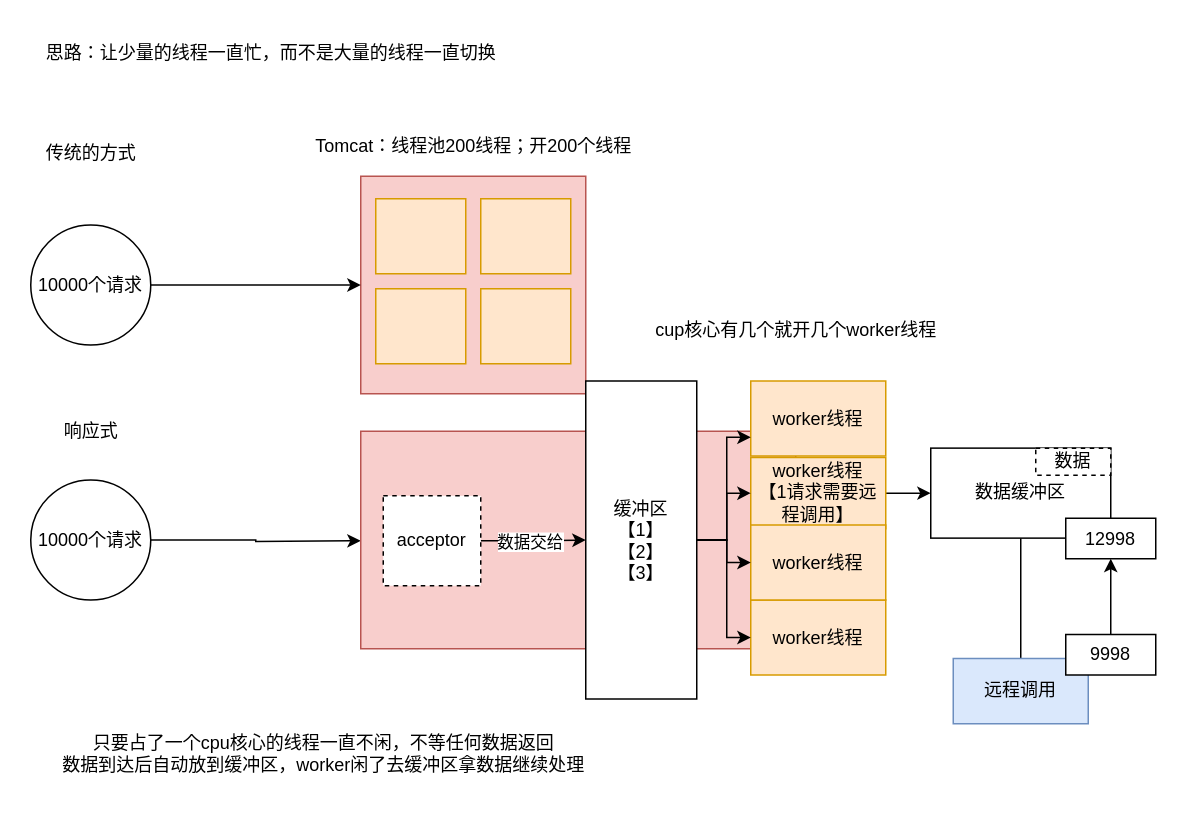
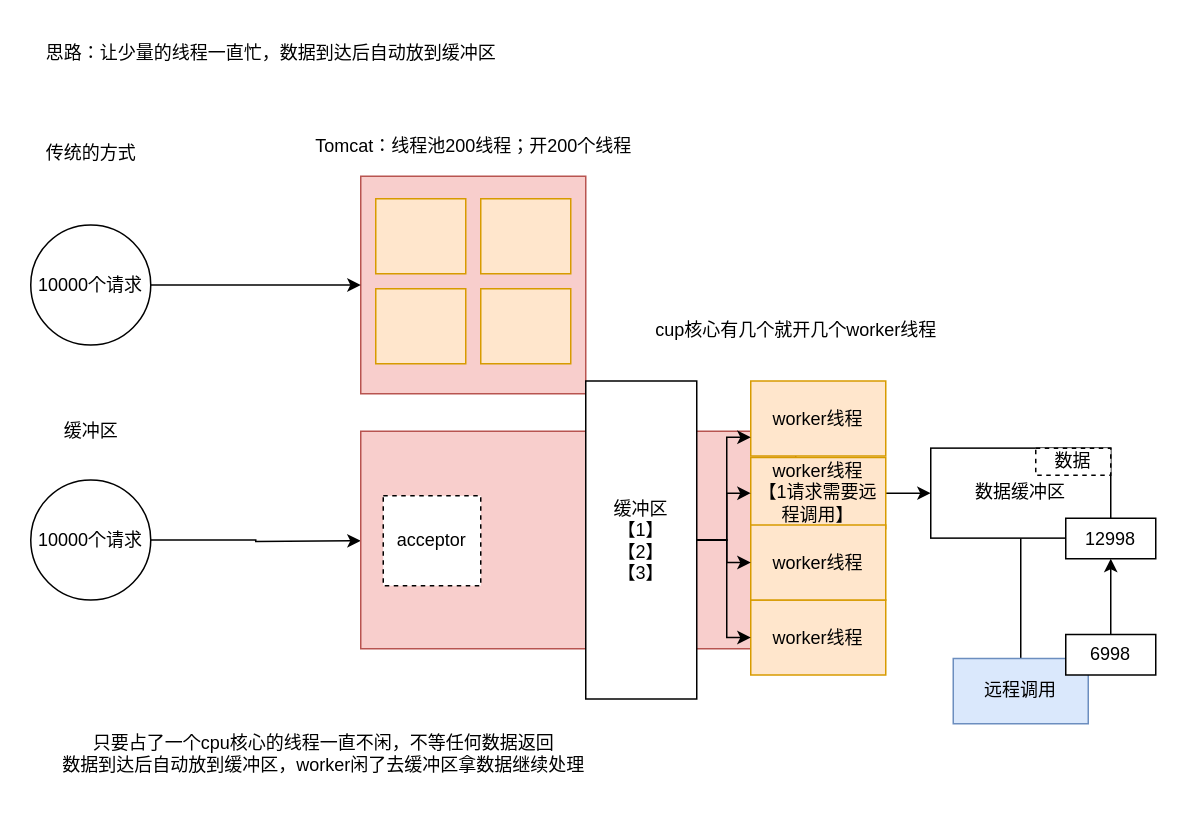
- <mxCell id="7" value="思路：让少量的线程一直忙，而不是大量的线程一直切换" style="text;html=1;align=center;verticalAlign=middle;resizable=0;points=[];autosize=1;strokeColor=none;fillColor=none;" vertex="1" parent="1"><mxGeometry x="20" y="20" width="320" height="30" as="geometry" /></mxCell>
+ <mxCell id="7" value="思路：让少量的线程一直忙，数据到达后自动放到缓冲区" style="text;html=1;align=center;verticalAlign=middle;resizable=0;points=[];autosize=1;strokeColor=none;fillColor=none;" vertex="1" parent="1"><mxGeometry x="20" y="20" width="320" height="30" as="geometry" /></mxCell>
- <mxCell id="20" value="响应式" style="text;html=1;align=center;verticalAlign=middle;resizable=0;points=[];autosize=1;strokeColor=none;fillColor=none;" vertex="1" parent="1"><mxGeometry x="30" y="272" width="60" height="30" as="geometry" /></mxCell>
+ <mxCell id="20" value="缓冲区" style="text;html=1;align=center;verticalAlign=middle;resizable=0;points=[];autosize=1;strokeColor=none;fillColor=none;" vertex="1" parent="1"><mxGeometry x="30" y="272" width="60" height="30" as="geometry" /></mxCell>
- <mxCell id="21" style="edgeStyle=orthogonalEdgeStyle;rounded=0;orthogonalLoop=1;jettySize=auto;html=1;" edge="1" parent="1" source="23" target="28"><mxGeometry relative="1" as="geometry" /></mxCell>
- <mxCell id="22" value="数据交给" style="edgeLabel;html=1;align=center;verticalAlign=middle;resizable=0;points=[];" vertex="1" connectable="0" parent="21"><mxGeometry x="-0.091" relative="1" as="geometry"><mxPoint as="offset" /></mxGeometry></mxCell>
- <mxCell id="35" value="9998" style="rounded=0;whiteSpace=wrap;html=1;" vertex="1" parent="1"><mxGeometry x="710" y="422.5" width="60" height="27" as="geometry" /></mxCell>
+ <mxCell id="35" value="6998" style="rounded=0;whiteSpace=wrap;html=1;" vertex="1" parent="1"><mxGeometry x="710" y="422.5" width="60" height="27" as="geometry" /></mxCell>
